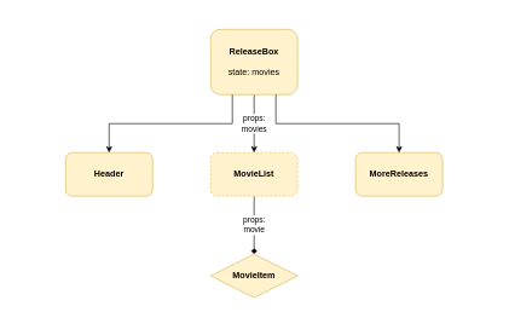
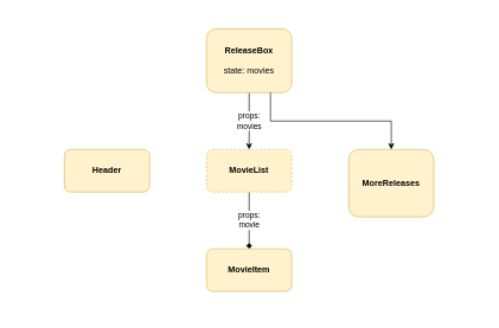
- <mxCell id="11" value="" style="edgeStyle=orthogonalEdgeStyle;rounded=0;orthogonalLoop=1;jettySize=auto;html=1;exitX=0.25;exitY=1;exitDx=0;exitDy=0;entryX=0.5;entryY=0;entryDx=0;entryDy=0;" edge="1" parent="1" source="4" target="5"><mxGeometry relative="1" as="geometry"><mxPoint x="360" y="140" as="sourcePoint" /><mxPoint x="360" y="220" as="targetPoint" /></mxGeometry></mxCell>
- <mxCell id="9" value="&lt;b&gt;MoreReleases&lt;/b&gt;" style="rounded=1;whiteSpace=wrap;html=1;fillColor=#fff2cc;strokeColor=#d6b656;" vertex="1" parent="1"><mxGeometry x="490" y="210" width="120" height="60" as="geometry" /></mxCell>
+ <mxCell id="9" value="&lt;b&gt;MoreReleases&lt;/b&gt;" style="rounded=1;whiteSpace=wrap;html=1;fillColor=#fff2cc;strokeColor=#d6b656;" vertex="1" parent="1"><mxGeometry x="490" y="210" width="120" height="95" as="geometry" /></mxCell>
- <mxCell id="8" value="&lt;b&gt;MovieItem&lt;/b&gt;" style="rhombus;whiteSpace=wrap;html=1;fillColor=#fff2cc;strokeColor=#d6b656;" vertex="1" parent="1"><mxGeometry x="290" y="350" width="120" height="60" as="geometry" /></mxCell>
+ <mxCell id="8" value="&lt;b&gt;MovieItem&lt;/b&gt;" style="rounded=1;whiteSpace=wrap;html=1;fillColor=#fff2cc;strokeColor=#d6b656;" vertex="1" parent="1"><mxGeometry x="290" y="350" width="120" height="60" as="geometry" /></mxCell>
